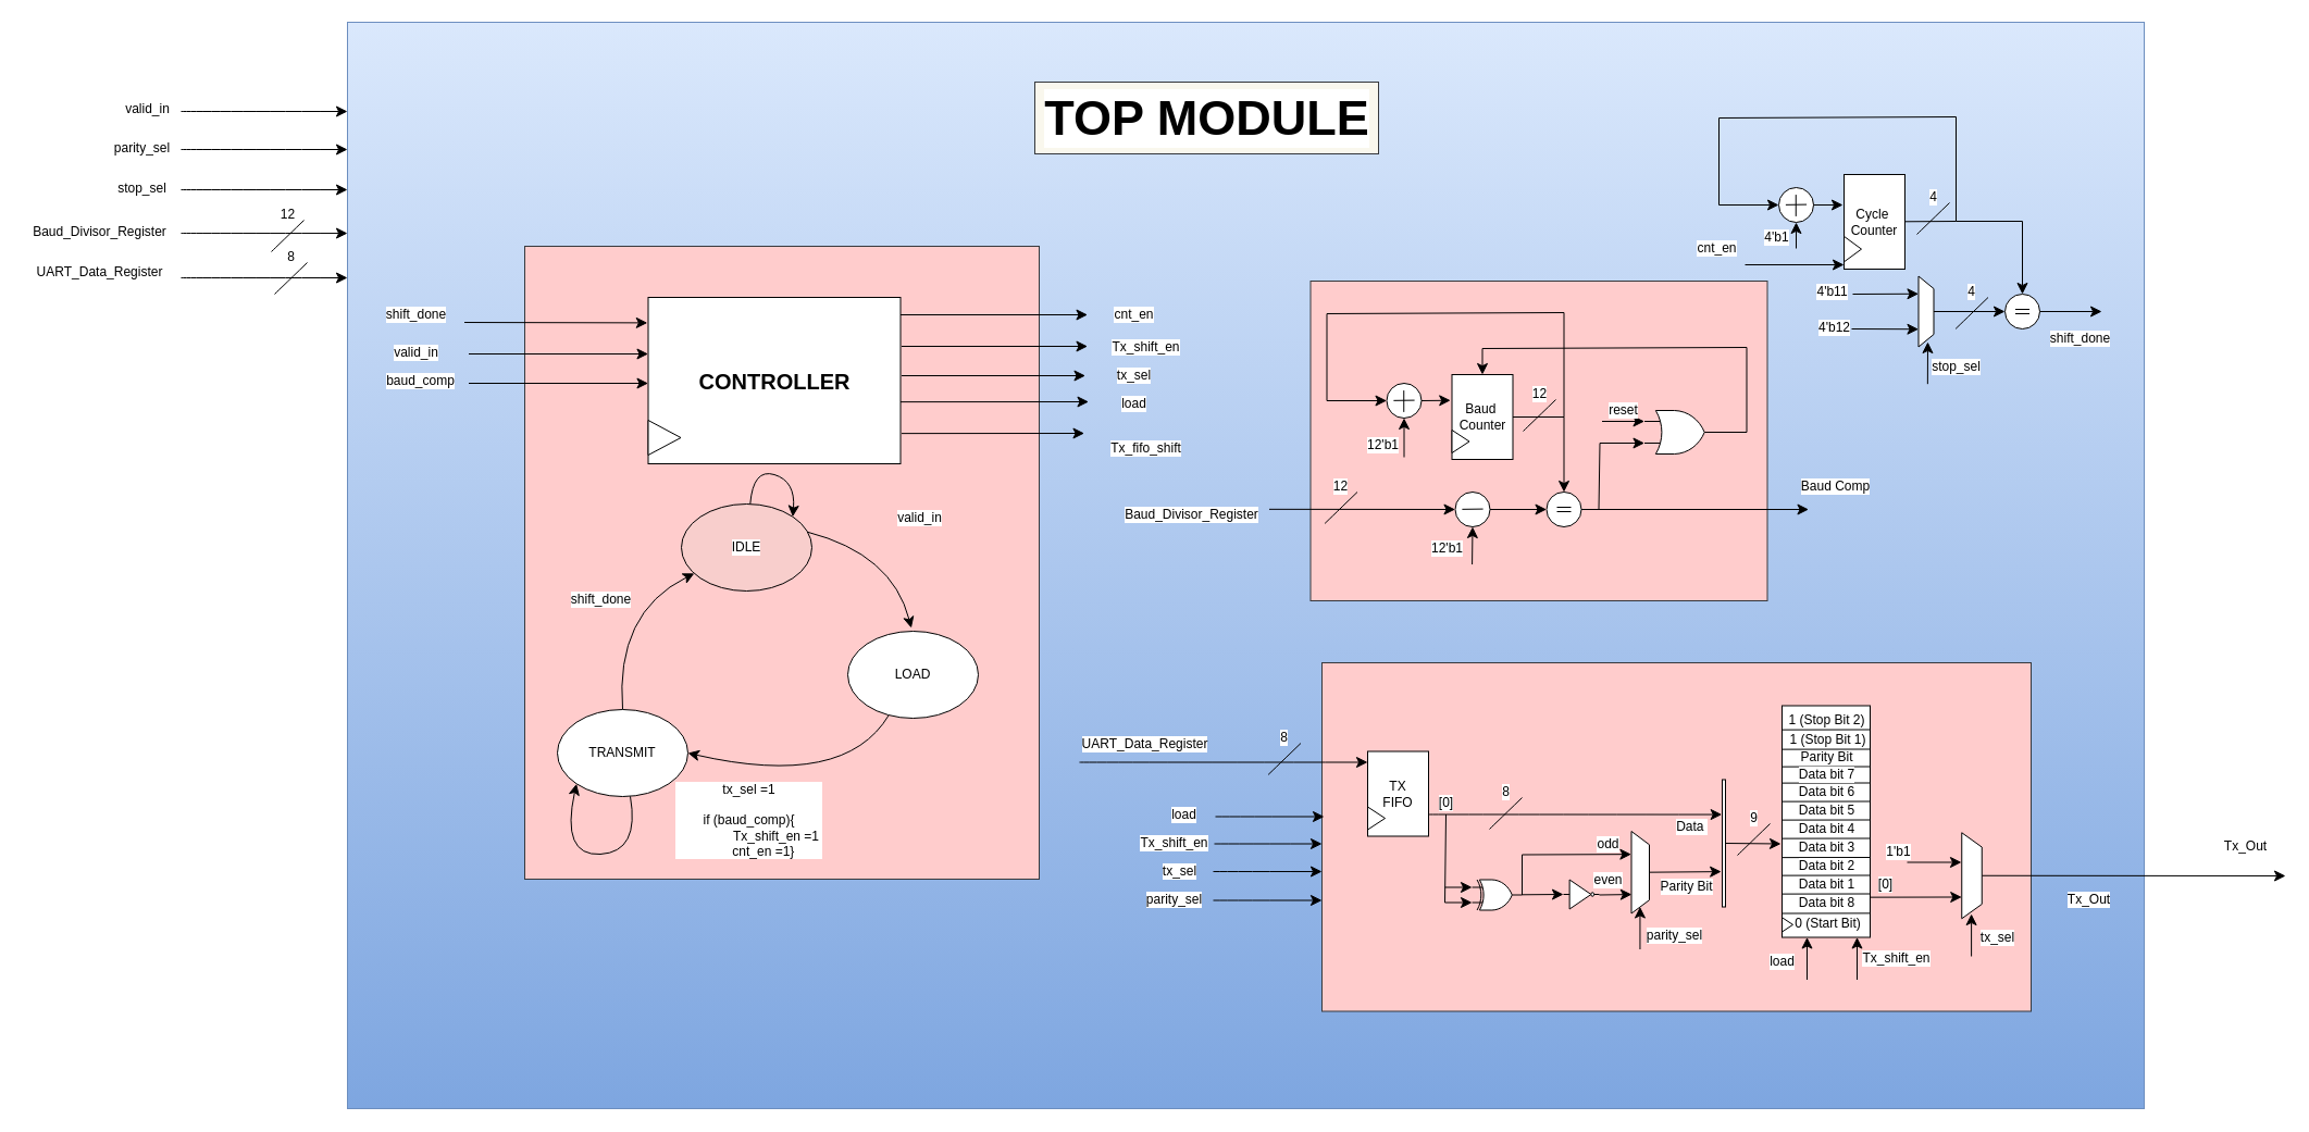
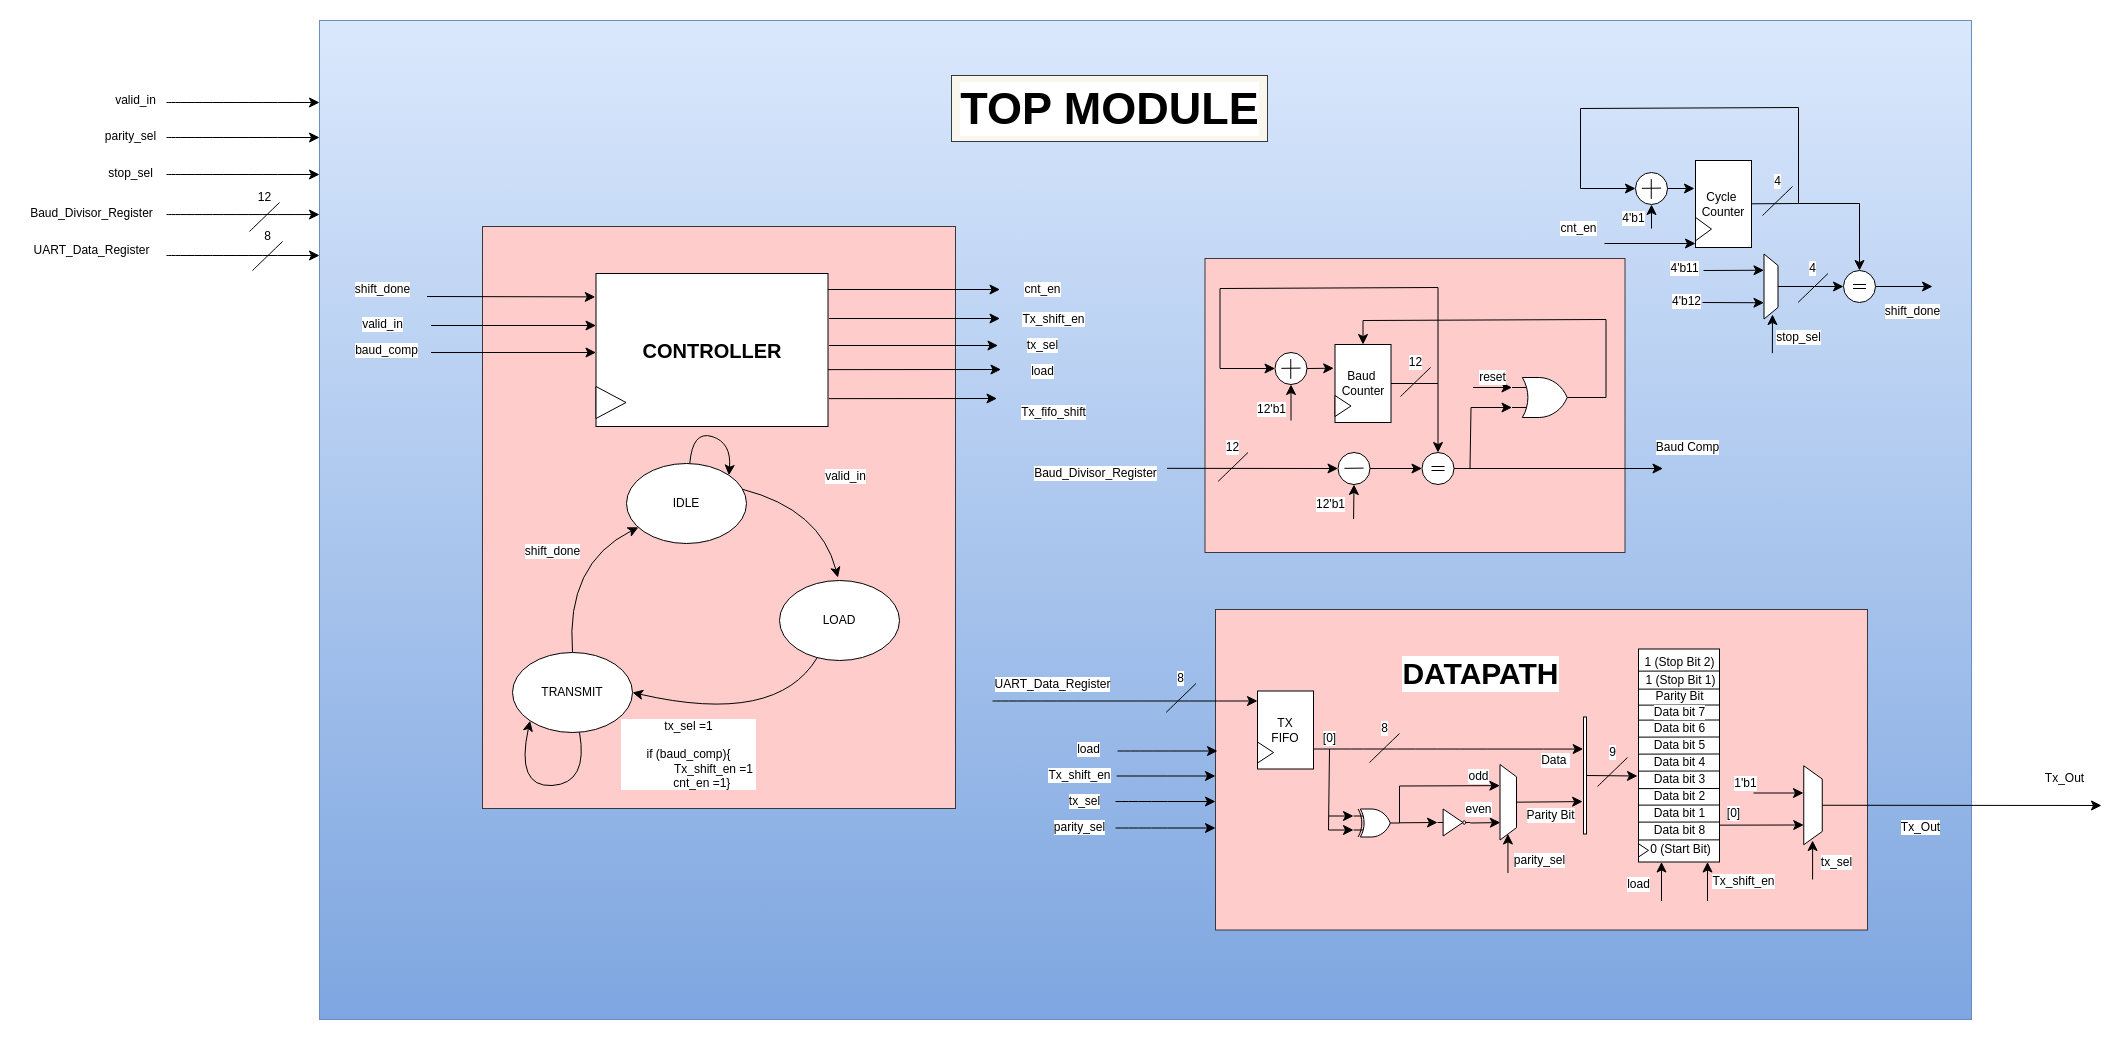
- <mxCell id="144" value="IDLE" style="ellipse;whiteSpace=wrap;html=1;fontFamily=Helvetica;fontSize=12;fontColor=default;labelBackgroundColor=default;fillColor=#f8cecc;" vertex="1" parent="1"><mxGeometry x="626" y="463" width="120" height="80" as="geometry" /></mxCell>
+ <mxCell id="144" value="IDLE" style="ellipse;whiteSpace=wrap;html=1;fontFamily=Helvetica;fontSize=12;fontColor=default;labelBackgroundColor=default;" vertex="1" parent="1"><mxGeometry x="626" y="463" width="120" height="80" as="geometry" /></mxCell>
+ <mxCell id="175" value="&lt;span style=&quot;font-size: 30px;&quot;&gt;&lt;b&gt;DATAPATH&lt;/b&gt;&lt;/span&gt;" style="text;html=1;align=center;verticalAlign=middle;resizable=0;points=[];autosize=1;strokeColor=none;fillColor=none;fontSize=12;fontFamily=Helvetica;fontColor=default;labelBackgroundColor=default;" vertex="1" parent="1"><mxGeometry x="1393" y="648.5" width="174" height="48" as="geometry" /></mxCell>
